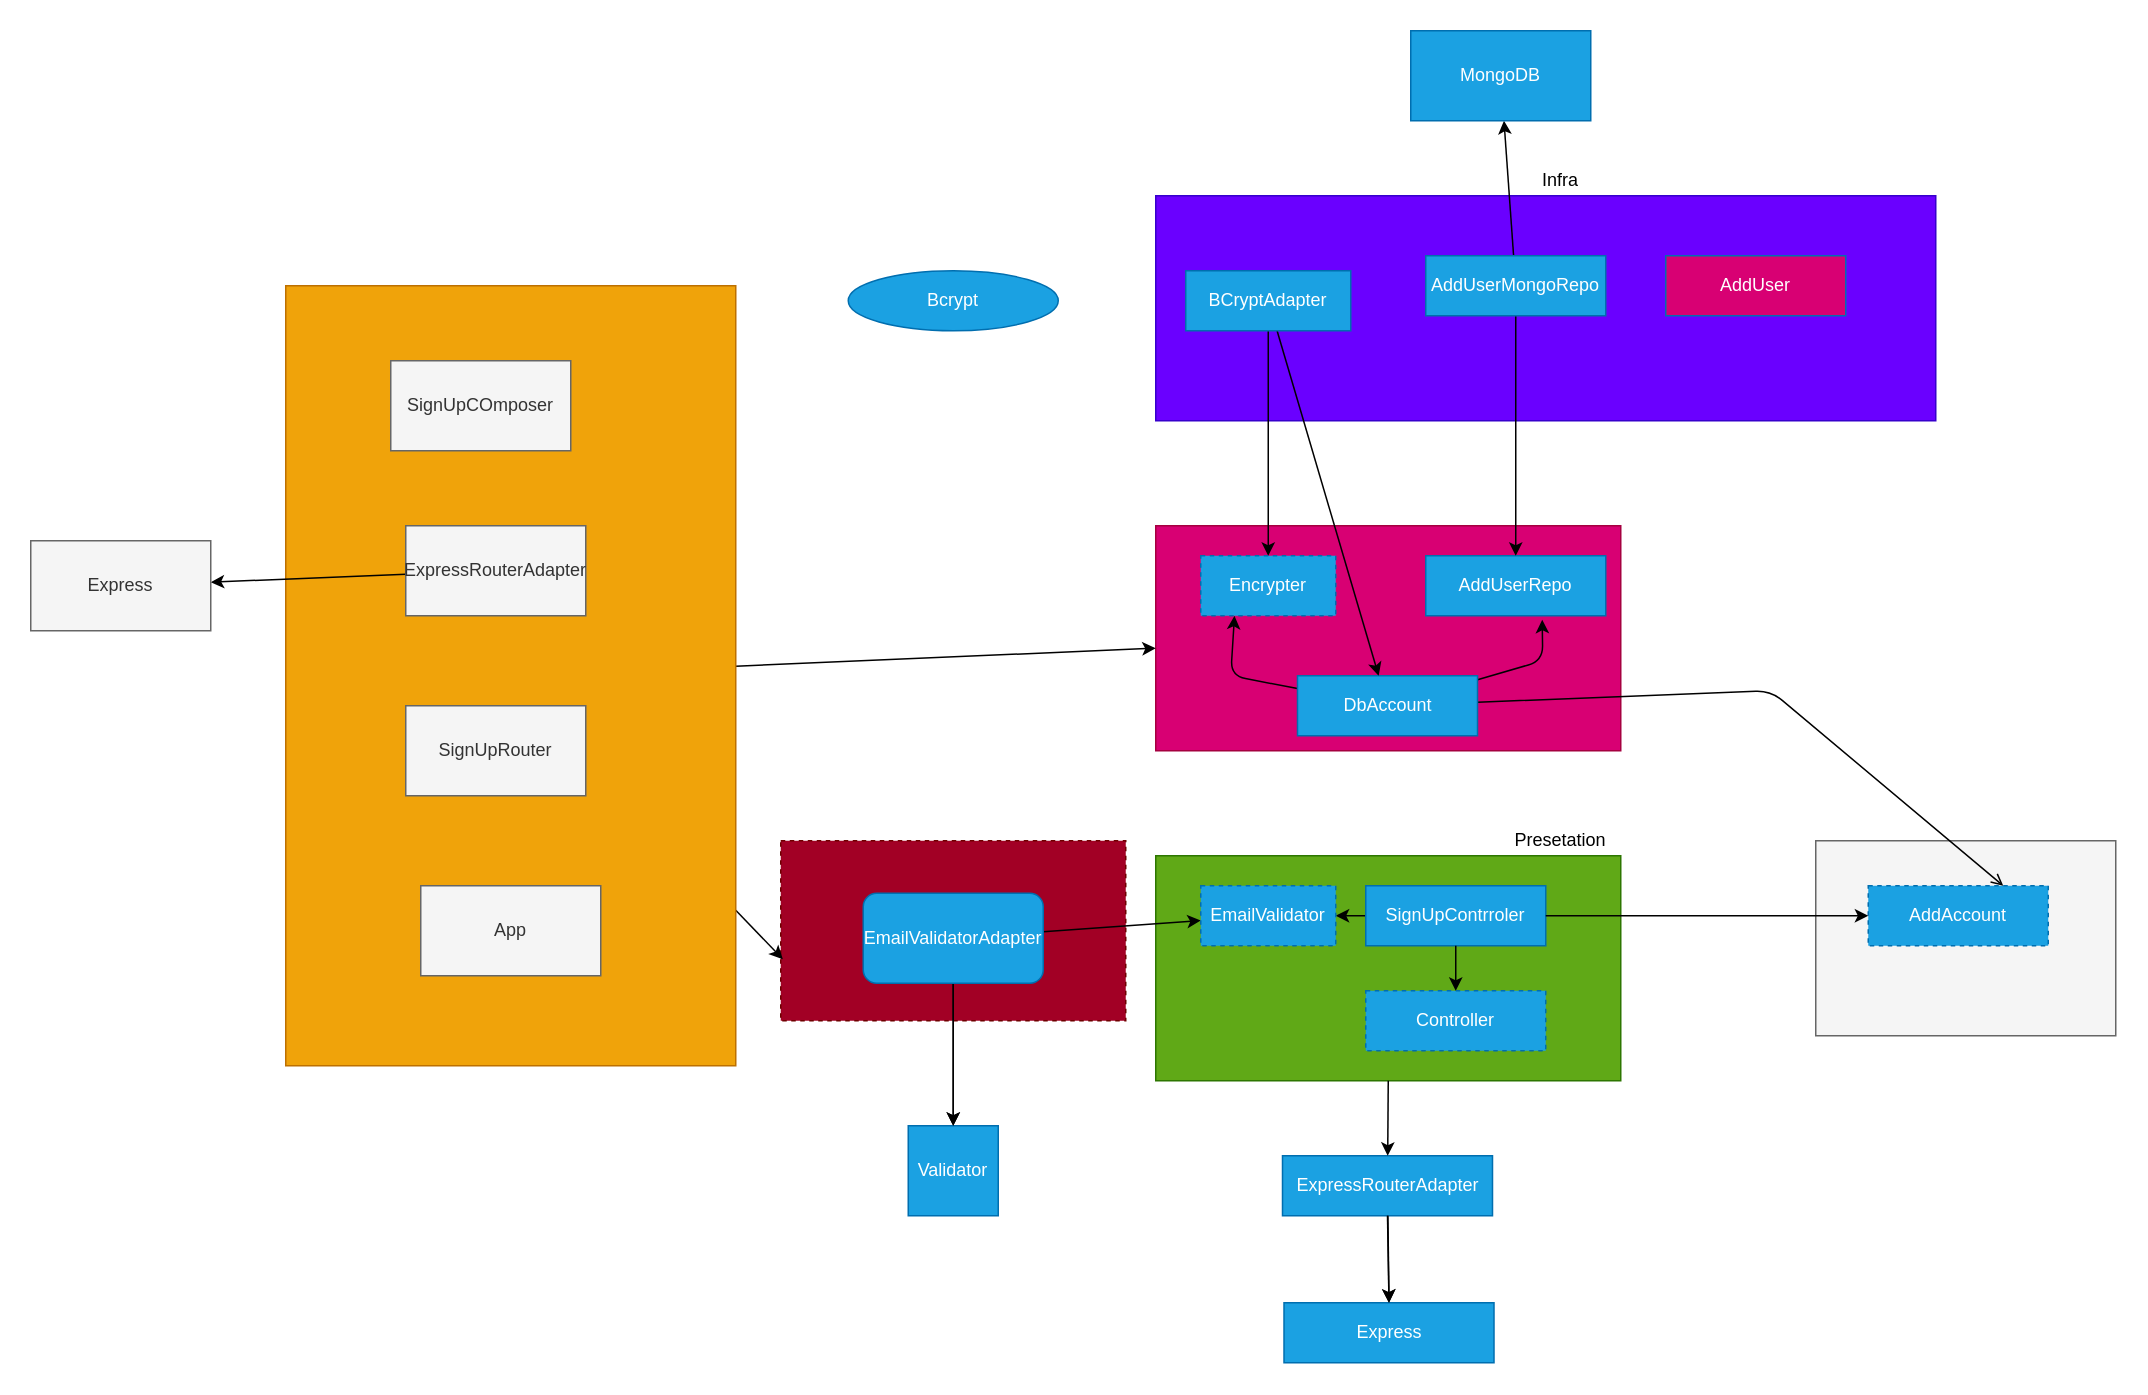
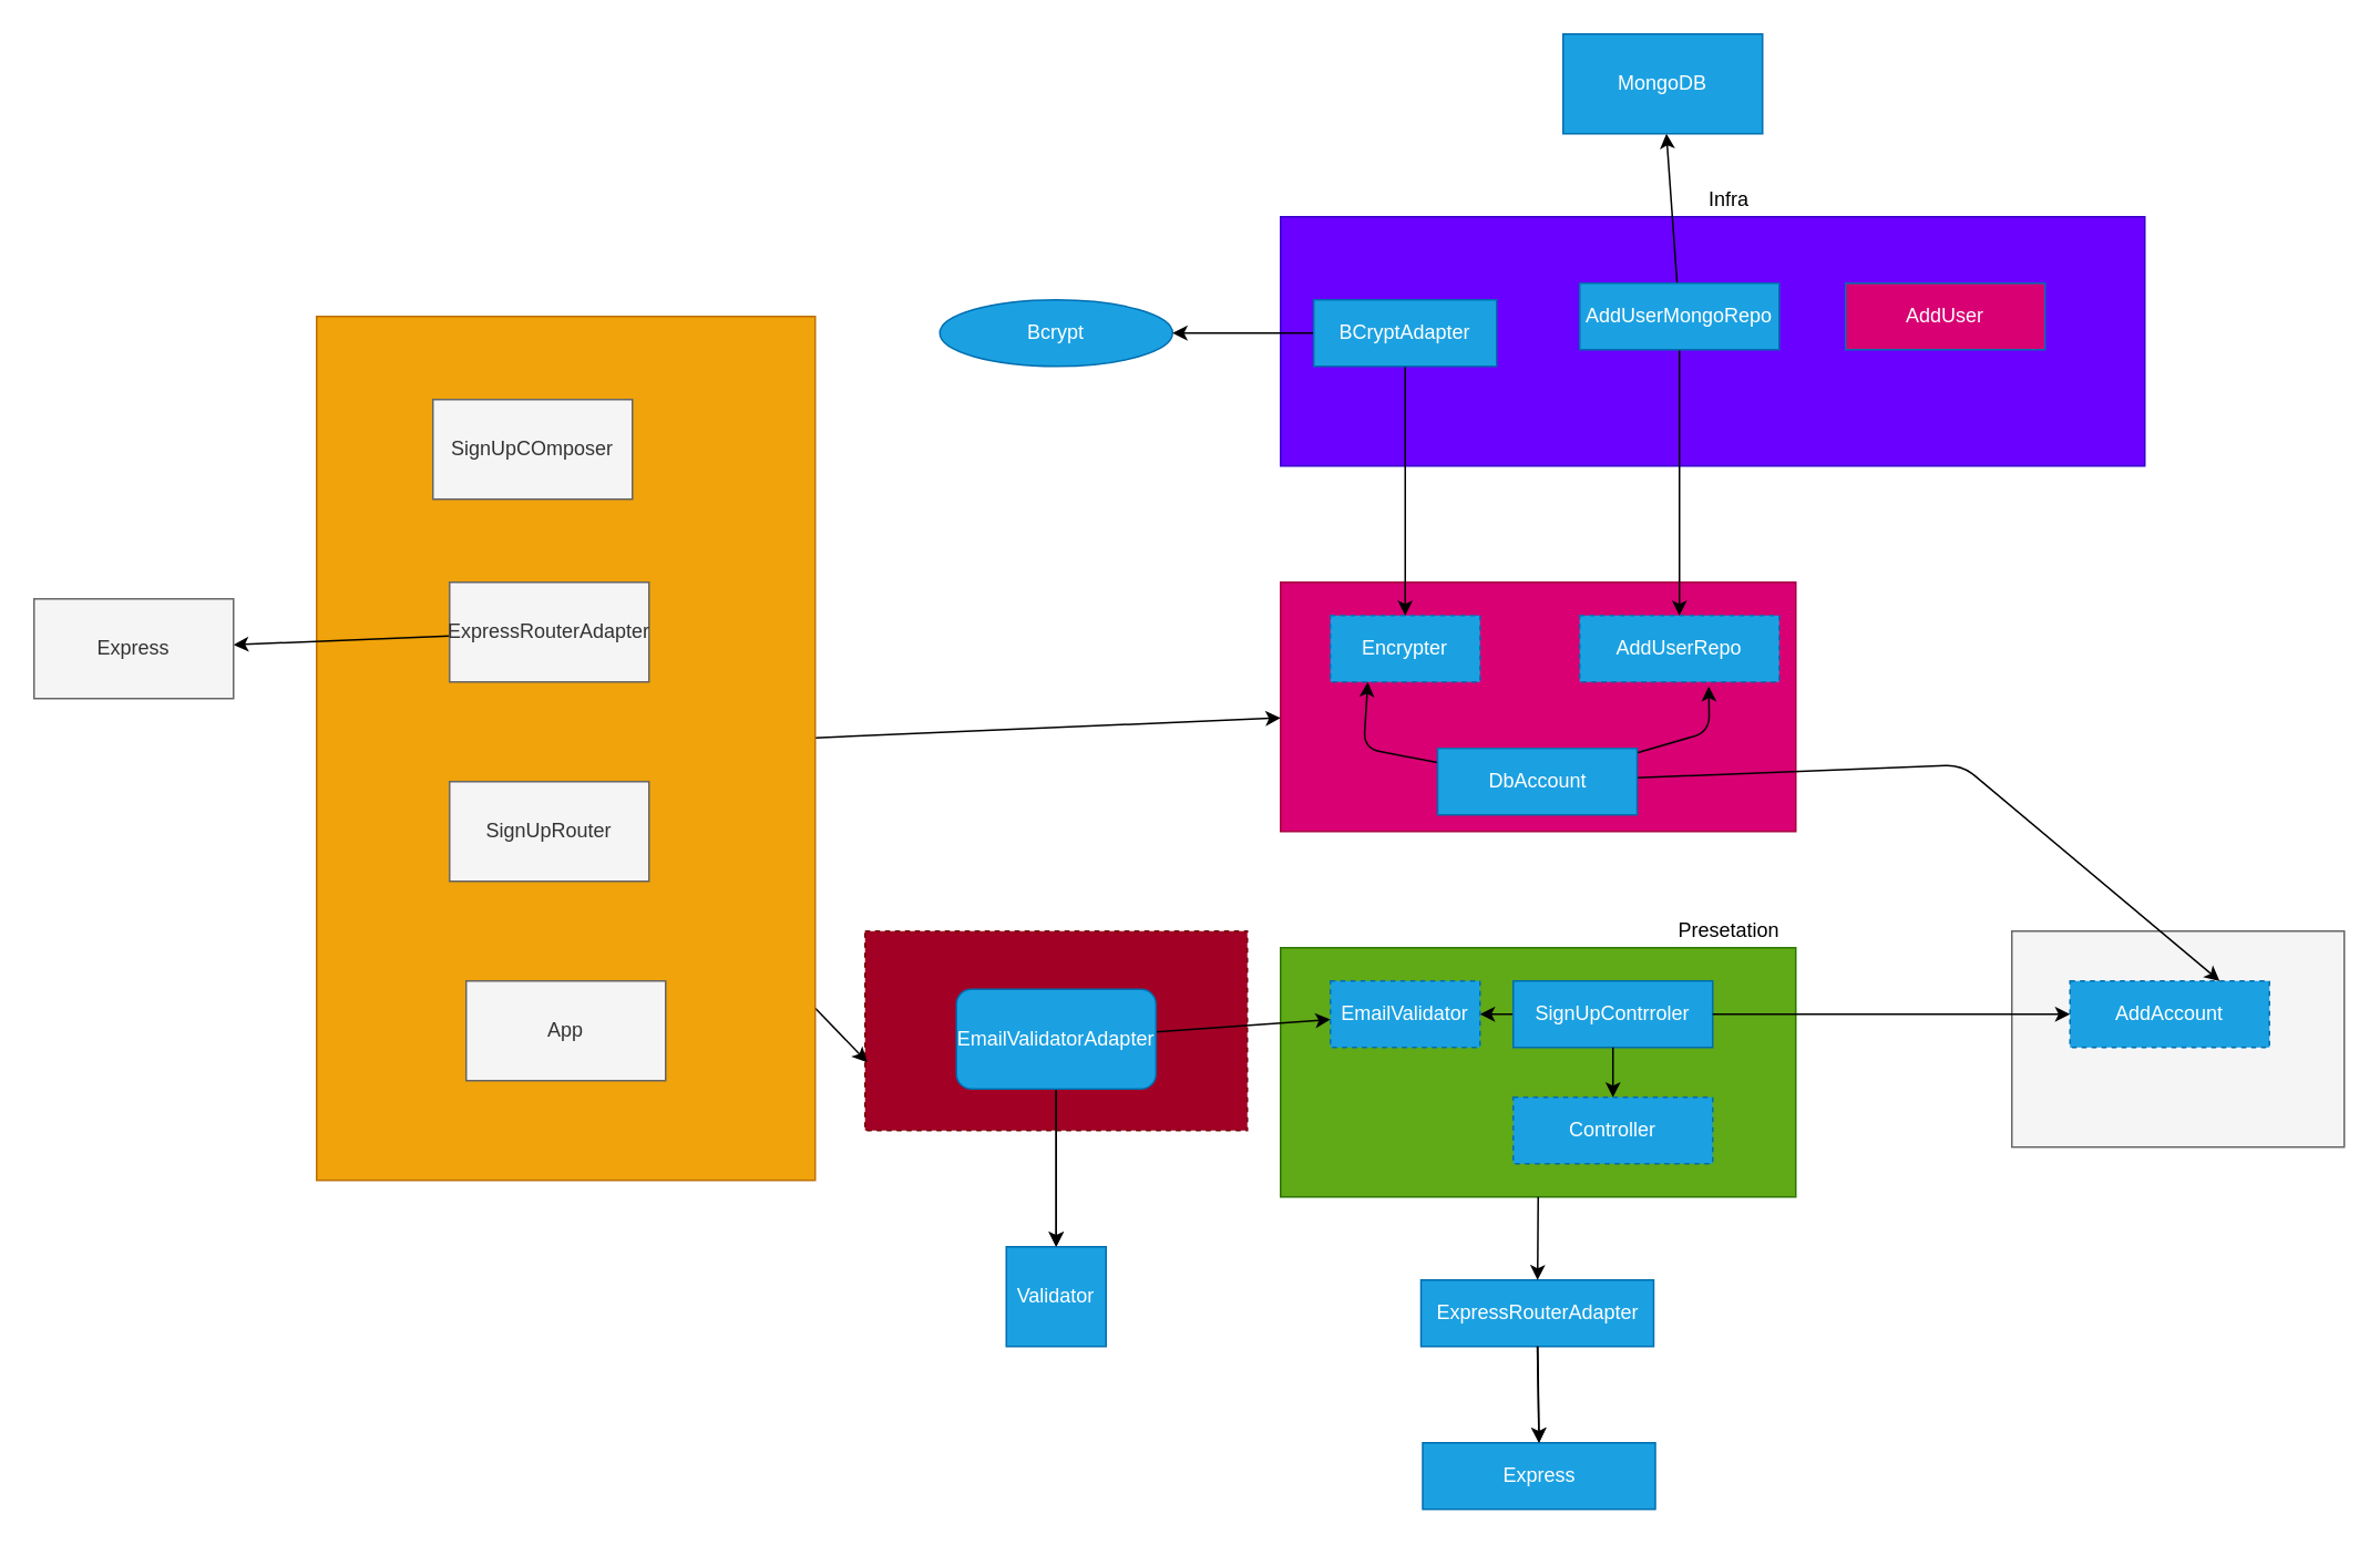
- <mxCell id="33" style="edgeStyle=none;html=1;" parent="1" source="34" target="28" edge="1"><mxGeometry relative="1" as="geometry" /></mxCell>
+ <mxCell id="33" style="edgeStyle=none;html=1;" parent="1" source="34" target="30" edge="1"><mxGeometry relative="1" as="geometry" /></mxCell>
- <mxCell id="24" value="AddUserRepo" style="rounded=0;whiteSpace=wrap;html=1;dashed=0;fillColor=#1ba1e2;fontColor=#ffffff;strokeColor=#006EAF;" parent="1" vertex="1"><mxGeometry x="950" y="370" width="120" height="40" as="geometry" /></mxCell>
+ <mxCell id="24" value="AddUserRepo" style="rounded=0;whiteSpace=wrap;html=1;dashed=1;fillColor=#1ba1e2;fontColor=#ffffff;strokeColor=#006EAF;" parent="1" vertex="1"><mxGeometry x="950" y="370" width="120" height="40" as="geometry" /></mxCell>
- <mxCell id="27" style="edgeStyle=none;html=1;entryX=0.75;entryY=0;entryDx=0;entryDy=0;endArrow=open;" parent="1" source="28" target="21" edge="1"><mxGeometry relative="1" as="geometry"><Array as="points"><mxPoint x="1180" y="460" /></Array></mxGeometry></mxCell>
+ <mxCell id="27" style="edgeStyle=none;html=1;entryX=0.75;entryY=0;entryDx=0;entryDy=0;" parent="1" source="28" target="21" edge="1"><mxGeometry relative="1" as="geometry"><Array as="points"><mxPoint x="1180" y="460" /></Array></mxGeometry></mxCell>
